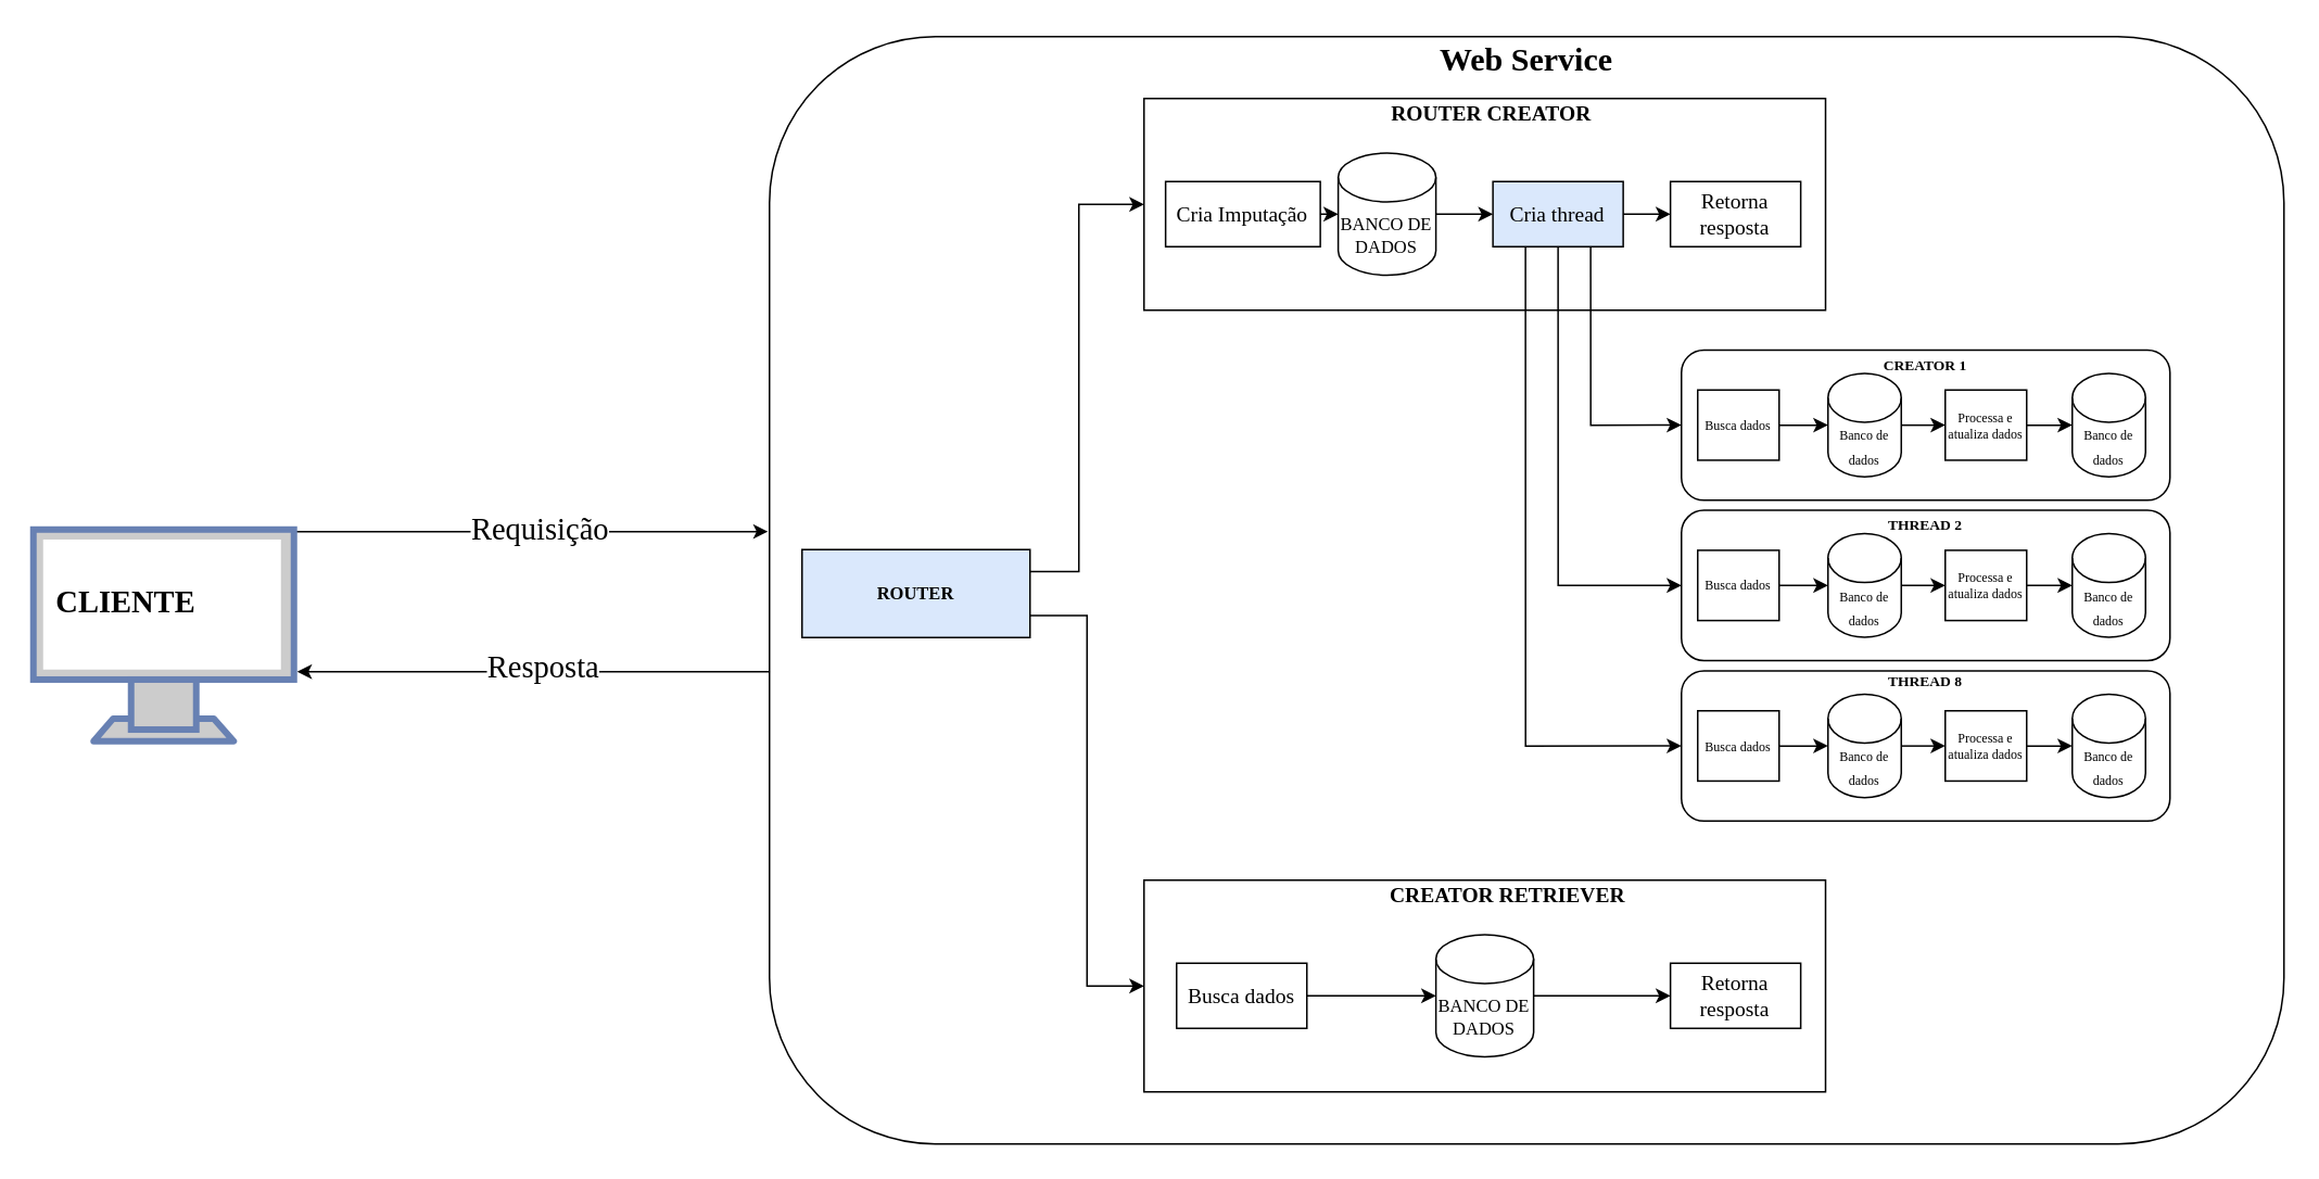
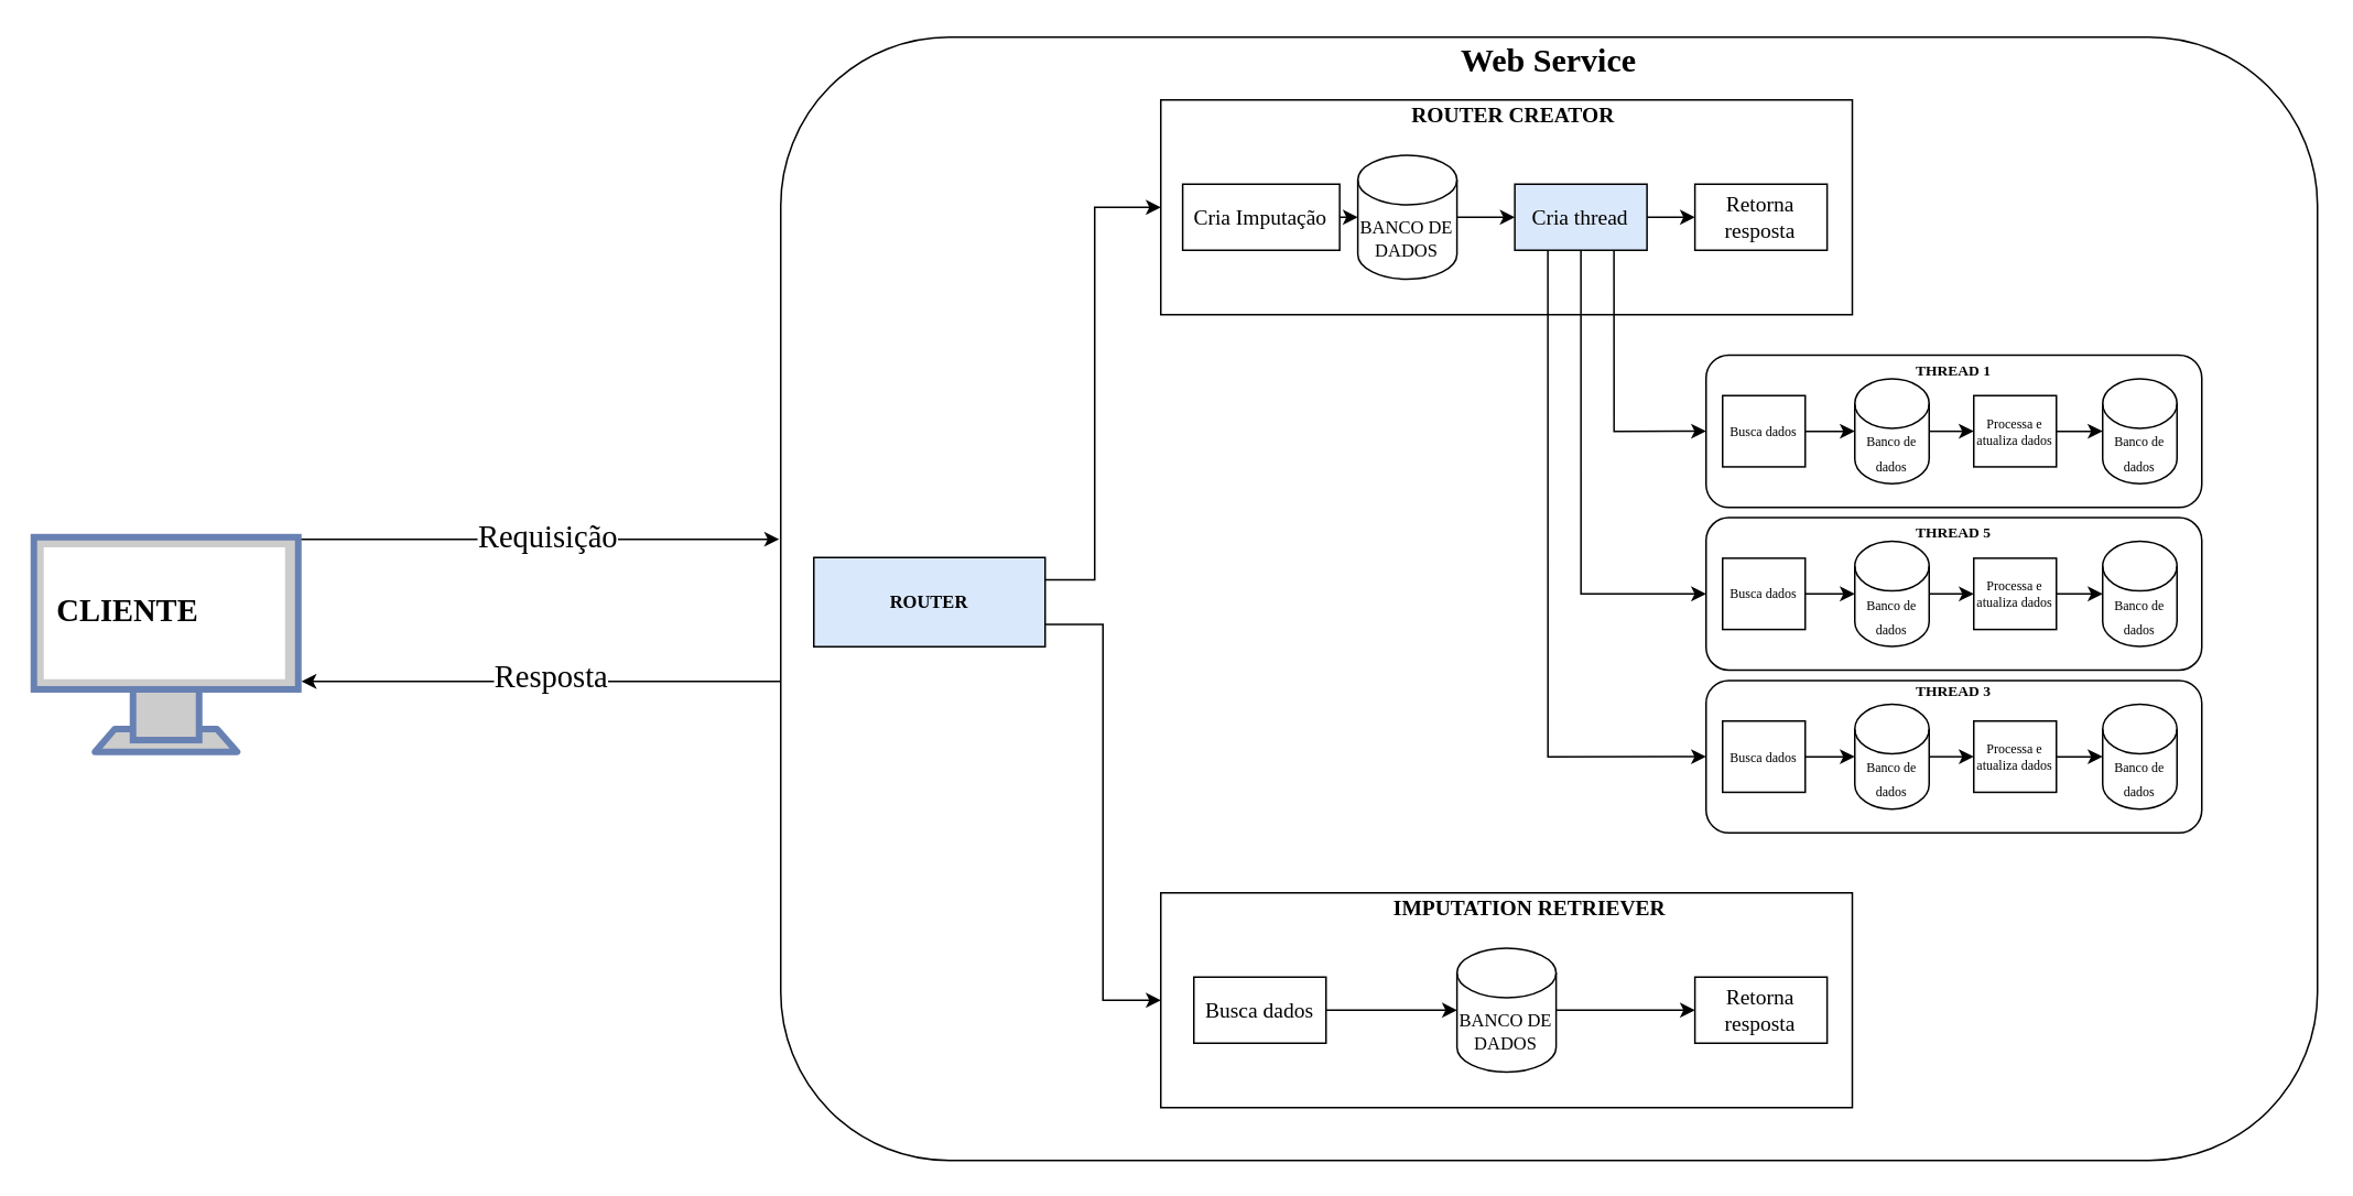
- <mxCell id="29" value="CREATOR 1" style="text;html=1;strokeColor=none;fillColor=none;align=center;verticalAlign=middle;whiteSpace=wrap;rounded=0;fontFamily=Lucida Console;fontSize=9;fontStyle=1" vertex="1" parent="20"><mxGeometry x="120" y="-5.44" width="60" height="30" as="geometry" /></mxCell>
+ <mxCell id="29" value="THREAD 1" style="text;html=1;strokeColor=none;fillColor=none;align=center;verticalAlign=middle;whiteSpace=wrap;rounded=0;fontFamily=Lucida Console;fontSize=9;fontStyle=1" vertex="1" parent="20"><mxGeometry x="120" y="-5.44" width="60" height="30" as="geometry" /></mxCell>
- <mxCell id="39" value="THREAD 2" style="text;html=1;strokeColor=none;fillColor=none;align=center;verticalAlign=middle;whiteSpace=wrap;rounded=0;fontFamily=Lucida Console;fontSize=9;fontStyle=1" vertex="1" parent="30"><mxGeometry x="120" y="-5.65" width="60" height="30" as="geometry" /></mxCell>
+ <mxCell id="39" value="THREAD 5" style="text;html=1;strokeColor=none;fillColor=none;align=center;verticalAlign=middle;whiteSpace=wrap;rounded=0;fontFamily=Lucida Console;fontSize=9;fontStyle=1" vertex="1" parent="30"><mxGeometry x="120" y="-5.65" width="60" height="30" as="geometry" /></mxCell>
- <mxCell id="49" value="THREAD 8" style="text;html=1;strokeColor=none;fillColor=none;align=center;verticalAlign=middle;whiteSpace=wrap;rounded=0;fontFamily=Lucida Console;fontSize=9;fontStyle=1" vertex="1" parent="40"><mxGeometry x="120" y="-8.65" width="60" height="30" as="geometry" /></mxCell>
+ <mxCell id="49" value="THREAD 3" style="text;html=1;strokeColor=none;fillColor=none;align=center;verticalAlign=middle;whiteSpace=wrap;rounded=0;fontFamily=Lucida Console;fontSize=9;fontStyle=1" vertex="1" parent="40"><mxGeometry x="120" y="-8.65" width="60" height="30" as="geometry" /></mxCell>
- <mxCell id="54" value="CREATOR RETRIEVER" style="text;html=1;strokeColor=none;fillColor=none;align=center;verticalAlign=middle;whiteSpace=wrap;rounded=0;fontFamily=Lucida Console;fontSize=13;fontStyle=1" vertex="1" parent="52"><mxGeometry x="136.75" y="-2" width="173.25" height="30" as="geometry" /></mxCell>
+ <mxCell id="54" value="IMPUTATION RETRIEVER" style="text;html=1;strokeColor=none;fillColor=none;align=center;verticalAlign=middle;whiteSpace=wrap;rounded=0;fontFamily=Lucida Console;fontSize=13;fontStyle=1" vertex="1" parent="52"><mxGeometry x="136.75" y="-2" width="173.25" height="30" as="geometry" /></mxCell>
